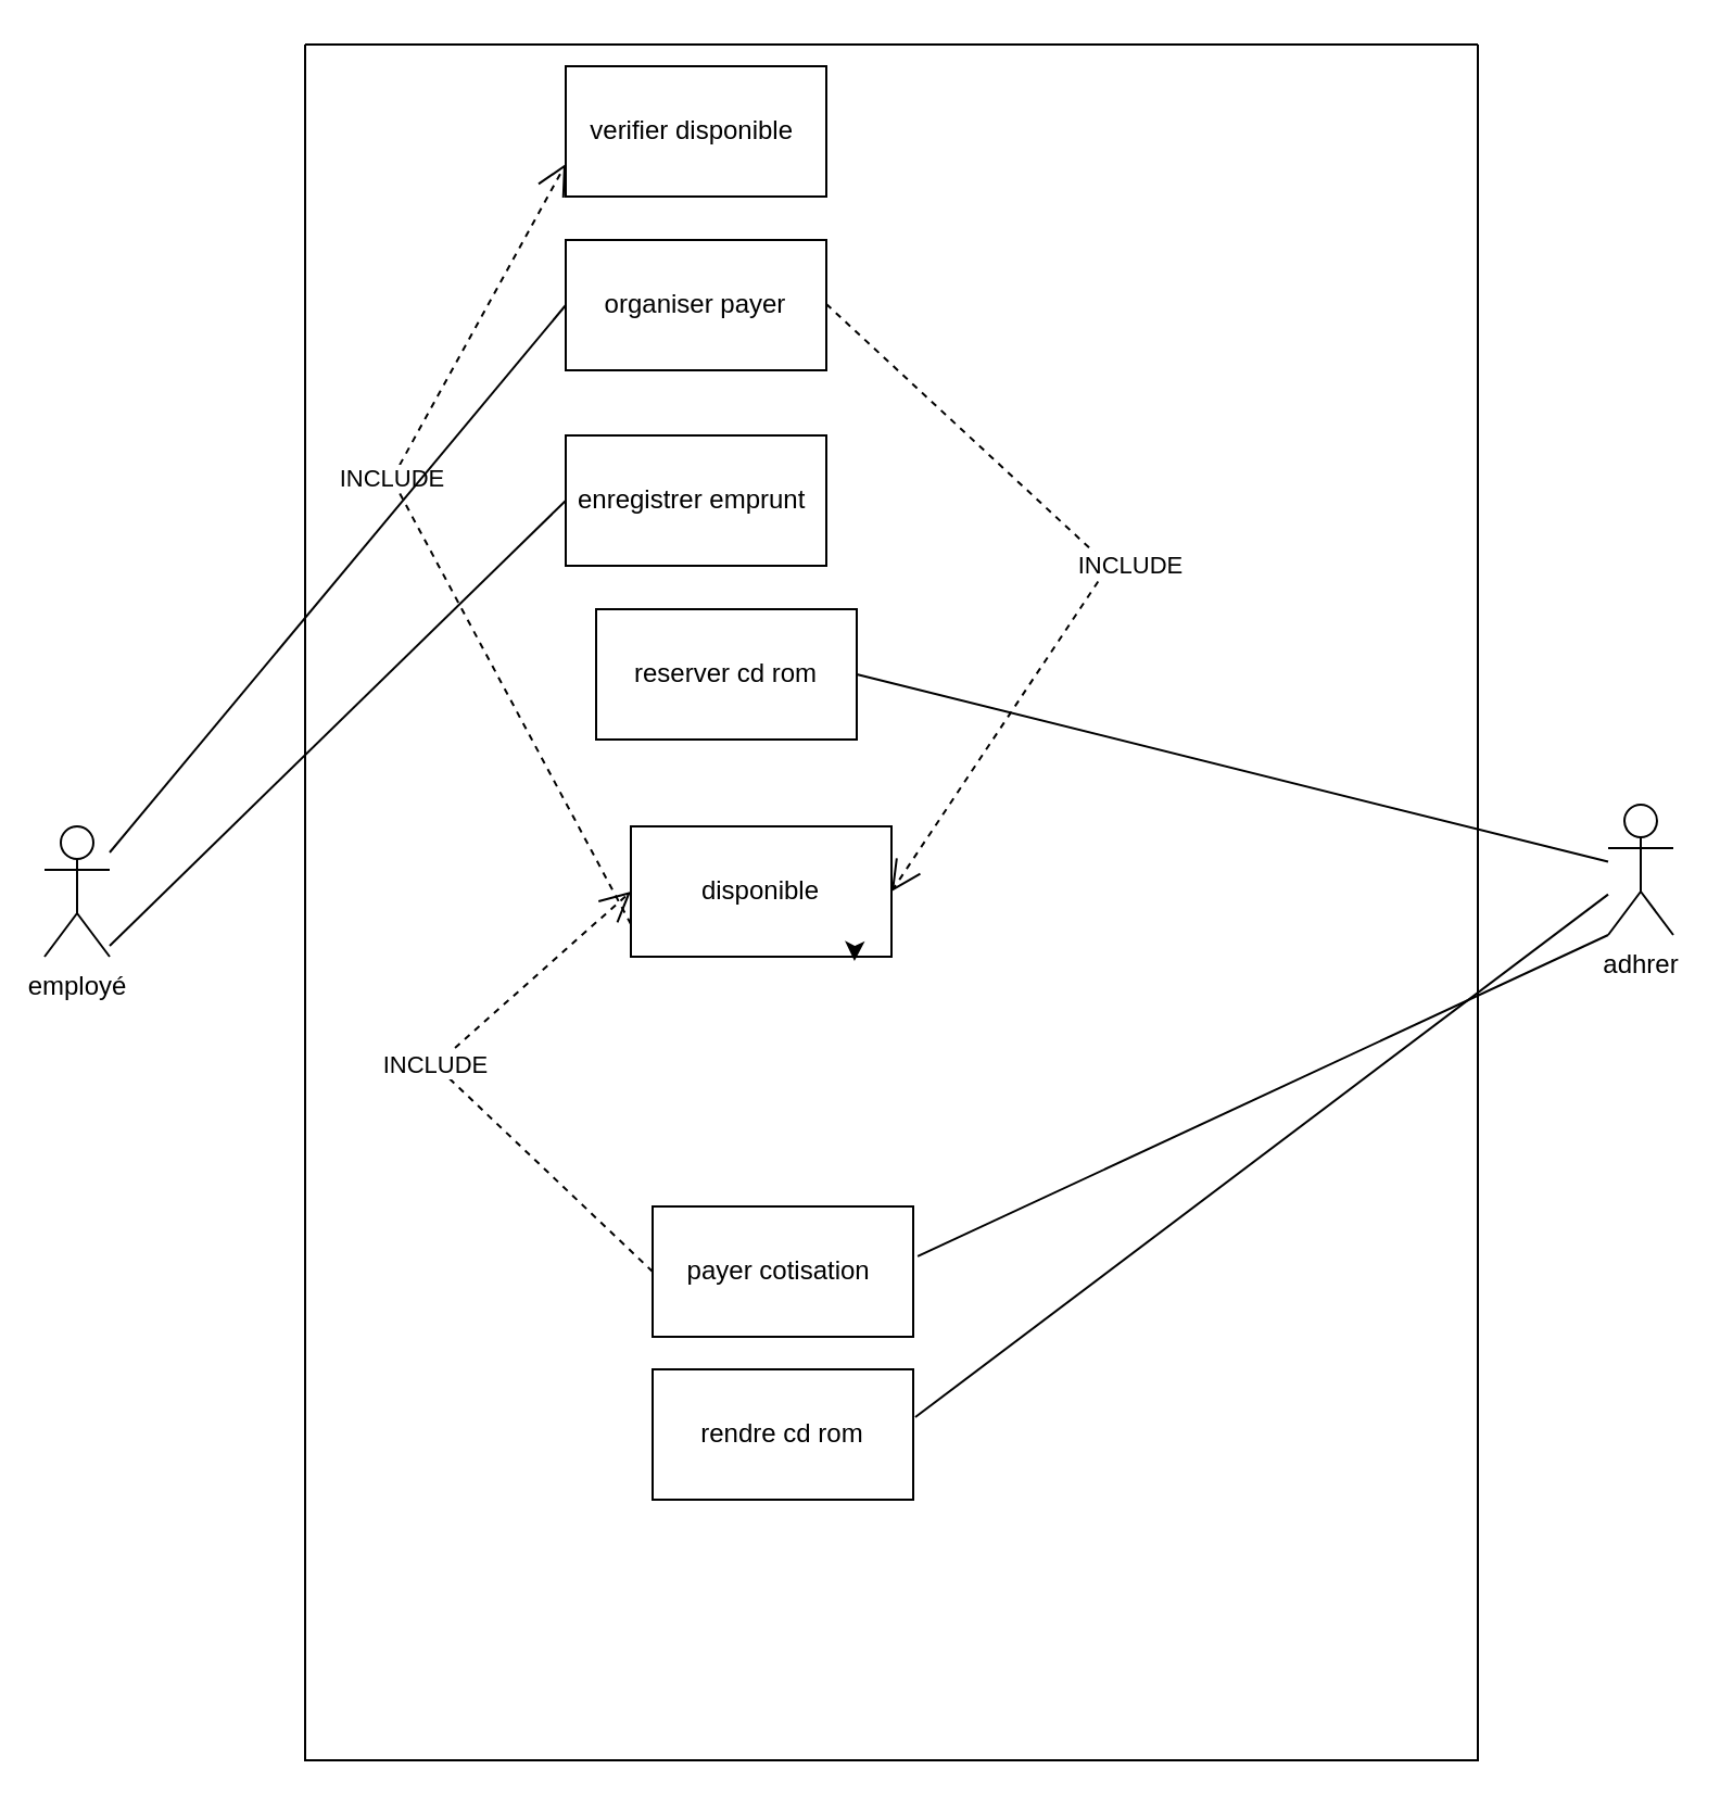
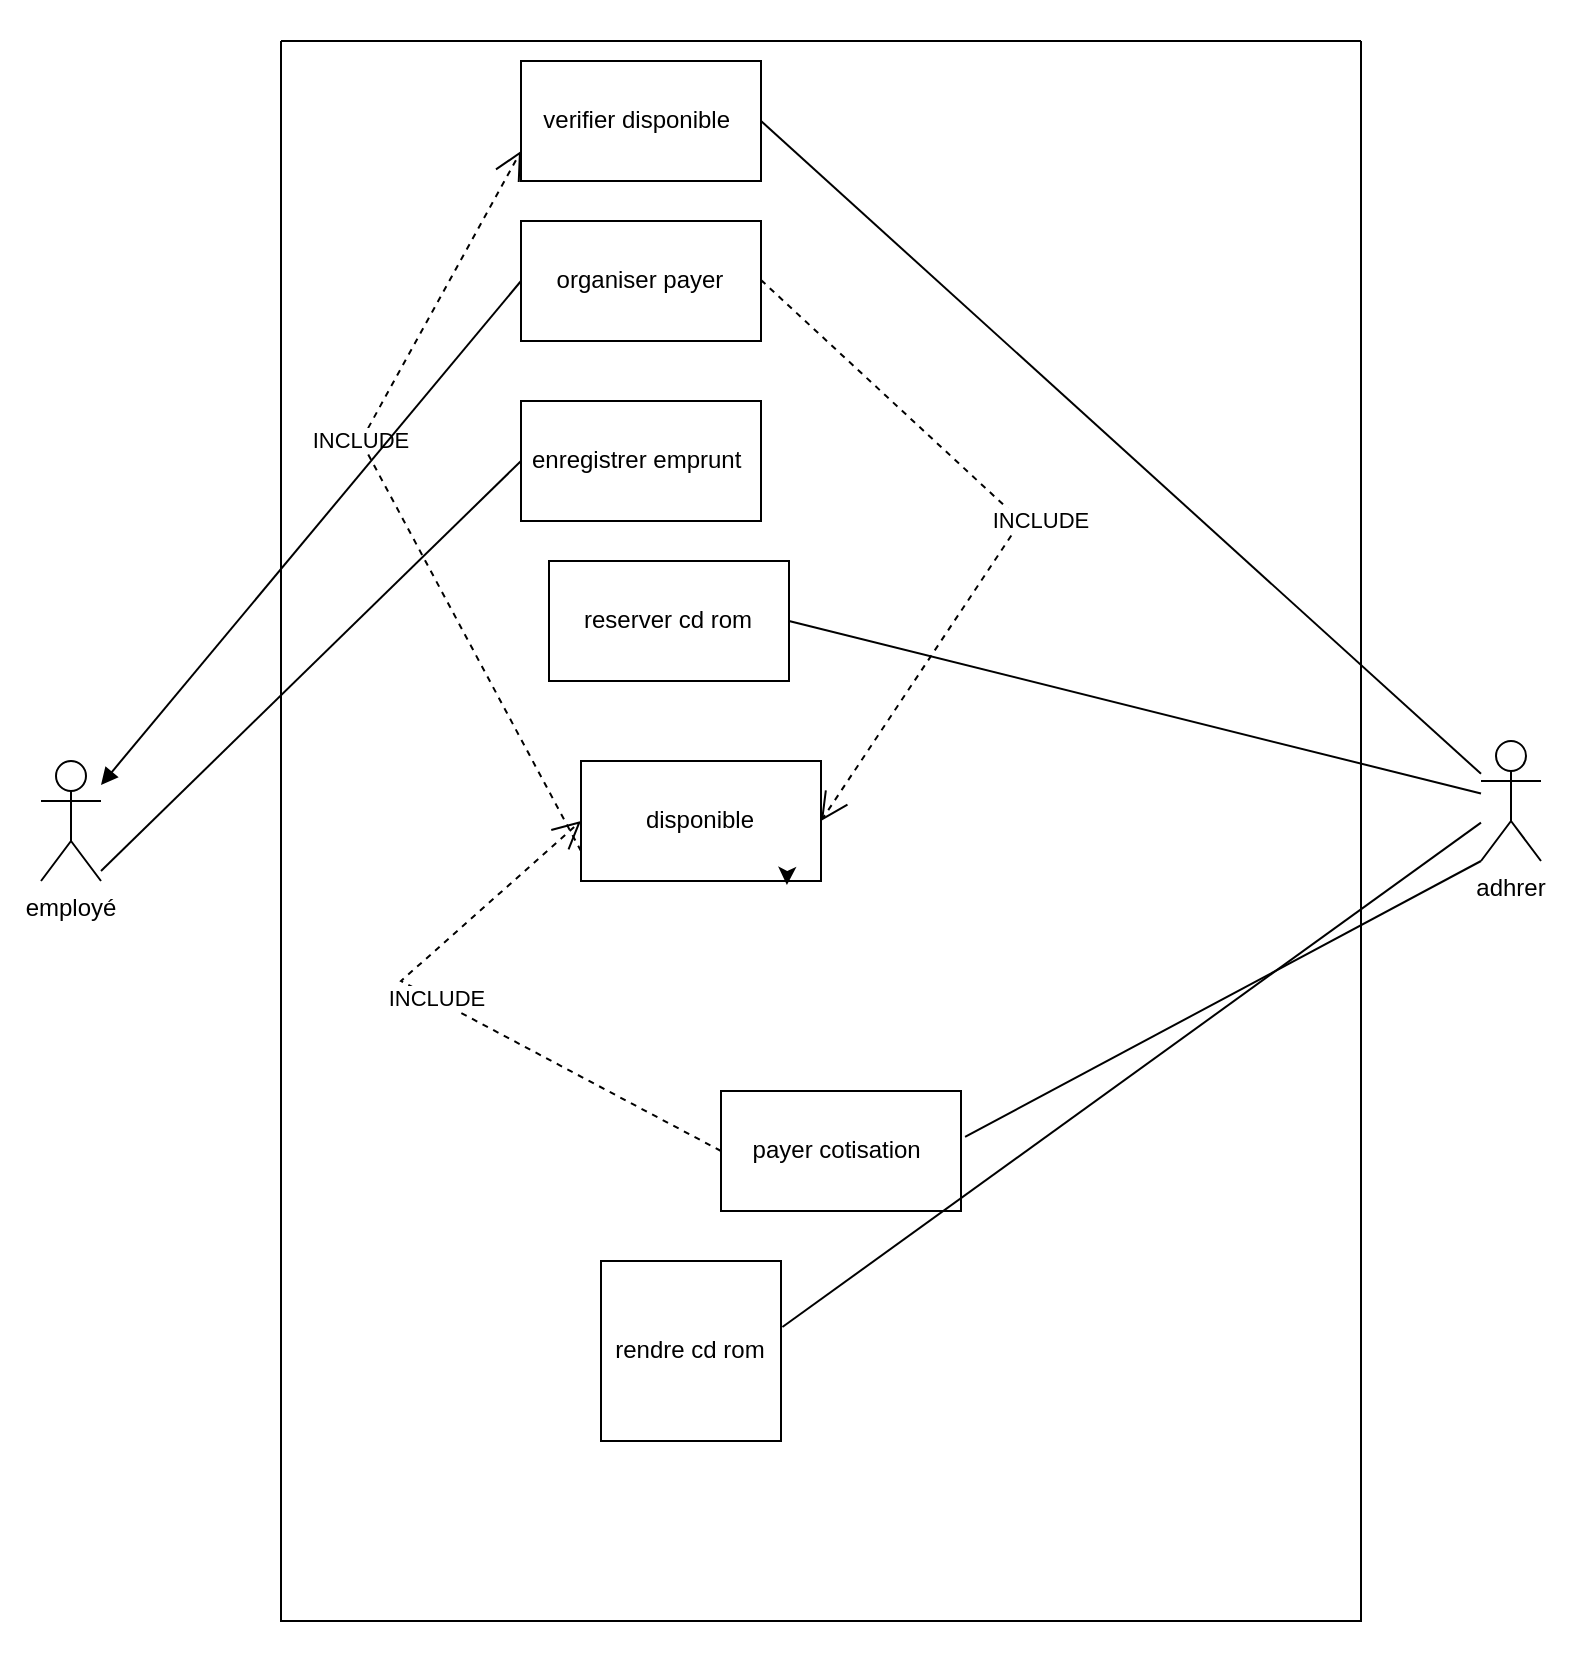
+ <mxCell id="17" value="" style="endArrow=none;html=1;rounded=0;entryX=1;entryY=0.5;entryDx=0;entryDy=0;" edge="1" parent="1" source="14" target="3"><mxGeometry width="50" height="50" relative="1" as="geometry"><mxPoint x="370" y="260" as="sourcePoint" /><mxPoint x="420" y="210" as="targetPoint" /></mxGeometry></mxCell>
- <mxCell id="15" value="" style="endArrow=none;html=1;rounded=0;exitX=0;exitY=0.5;exitDx=0;exitDy=0;" edge="1" parent="1" source="4" target="13"><mxGeometry width="50" height="50" relative="1" as="geometry"><mxPoint x="370" y="480" as="sourcePoint" /><mxPoint x="420" y="430" as="targetPoint" /></mxGeometry></mxCell>
+ <mxCell id="15" value="" style="endArrow=block;html=1;rounded=0;exitX=0;exitY=0.5;exitDx=0;exitDy=0;" edge="1" parent="1" source="4" target="13"><mxGeometry width="50" height="50" relative="1" as="geometry"><mxPoint x="370" y="480" as="sourcePoint" /><mxPoint x="420" y="430" as="targetPoint" /></mxGeometry></mxCell>
- <mxCell id="8" value="payer cotisation&amp;nbsp;" style="rounded=0;whiteSpace=wrap;html=1;" vertex="1" parent="2"><mxGeometry x="160" y="535" width="120" height="60" as="geometry" /></mxCell>
+ <mxCell id="8" value="payer cotisation&amp;nbsp;" style="rounded=0;whiteSpace=wrap;html=1;" vertex="1" parent="2"><mxGeometry x="220" y="525" width="120" height="60" as="geometry" /></mxCell>
- <mxCell id="9" value="rendre cd rom" style="rounded=0;whiteSpace=wrap;html=1;" vertex="1" parent="2"><mxGeometry x="160" y="610" width="120" height="60" as="geometry" /></mxCell>
+ <mxCell id="9" value="rendre cd rom" style="rounded=0;whiteSpace=wrap;html=1;" vertex="1" parent="2"><mxGeometry x="160" y="610" width="90" height="90" as="geometry" /></mxCell>
